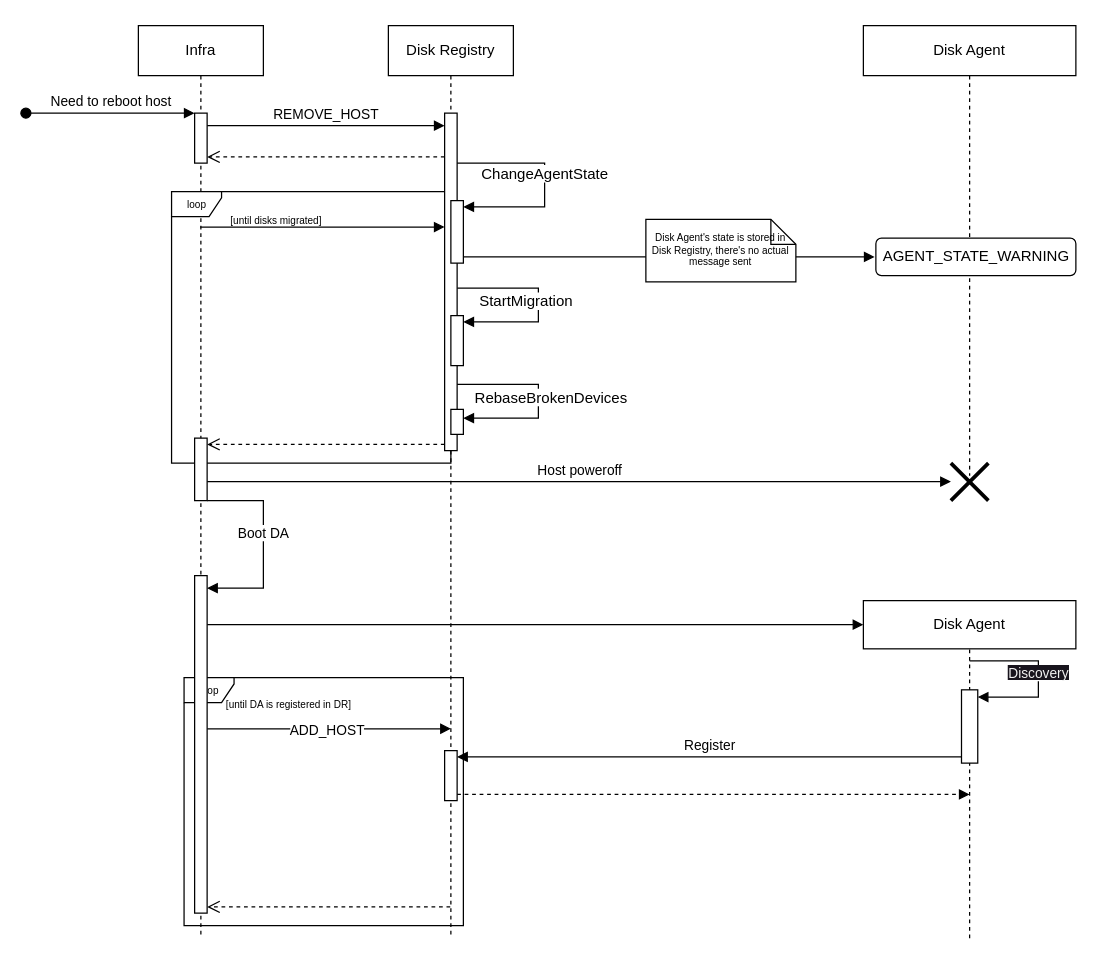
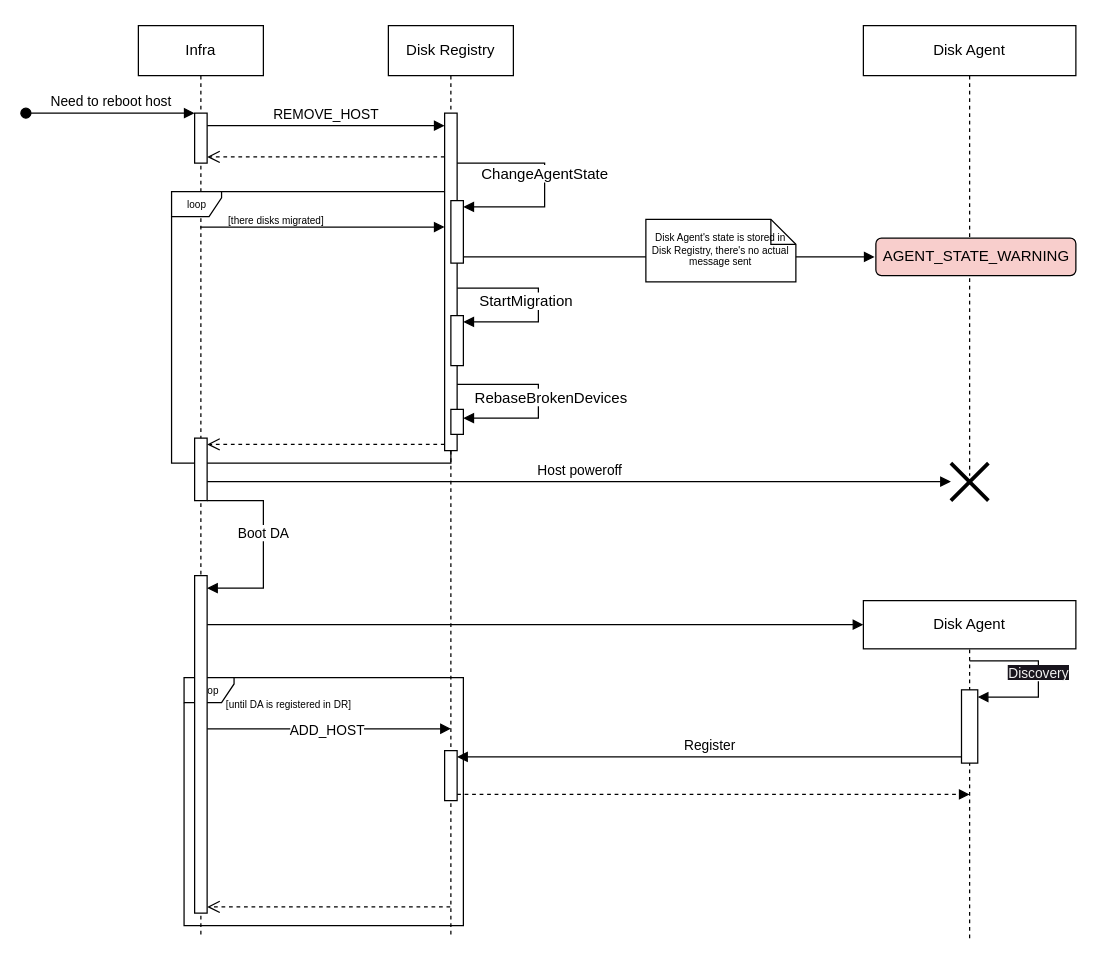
- <mxCell id="16" value="[until disks migrated]" style="text;html=1;align=center;verticalAlign=middle;resizable=0;points=[];autosize=1;strokeColor=none;fillColor=none;fontSize=8;" parent="14" vertex="1"><mxGeometry x="49.655" y="25.556" width="100" height="20" as="geometry" /></mxCell>
+ <mxCell id="16" value="[there disks migrated]" style="text;html=1;align=center;verticalAlign=middle;resizable=0;points=[];autosize=1;strokeColor=none;fillColor=none;fontSize=8;" parent="14" vertex="1"><mxGeometry x="49.655" y="25.556" width="100" height="20" as="geometry" /></mxCell>
- <mxCell id="6" value="AGENT_STATE_WARNING" style="rounded=1;dashed=0;point=[];connectable=0;targetShapes=umlLifeline;html=1;" parent="5" vertex="1"><mxGeometry x="10" y="170" width="160" height="30" as="geometry" /></mxCell>
+ <mxCell id="6" value="AGENT_STATE_WARNING" style="rounded=1;dashed=0;point=[];connectable=0;targetShapes=umlLifeline;html=1;fillColor=#f8cecc;" parent="5" vertex="1"><mxGeometry x="10" y="170" width="160" height="30" as="geometry" /></mxCell>
